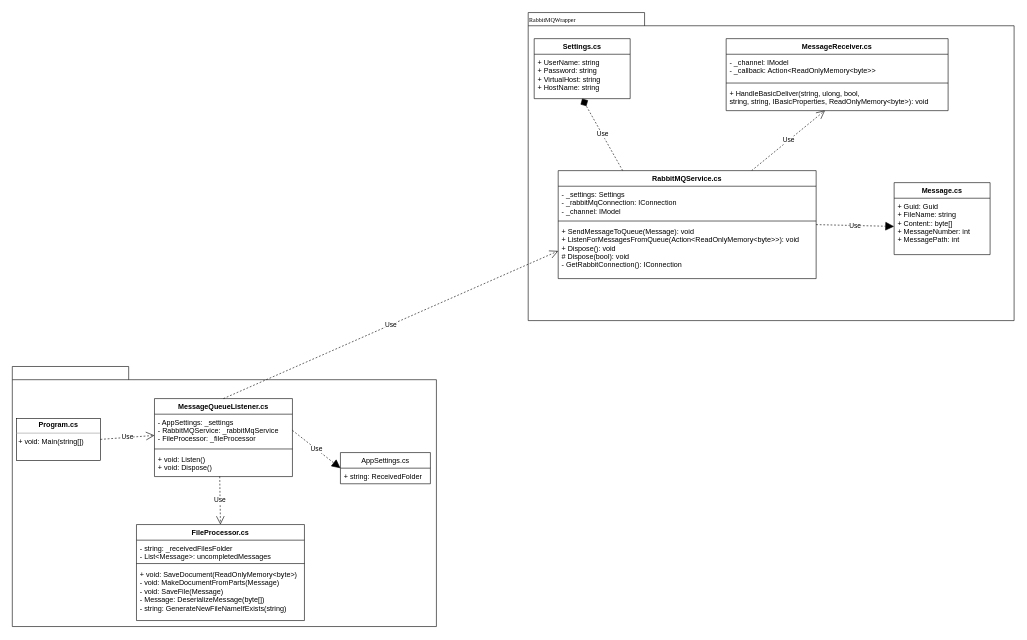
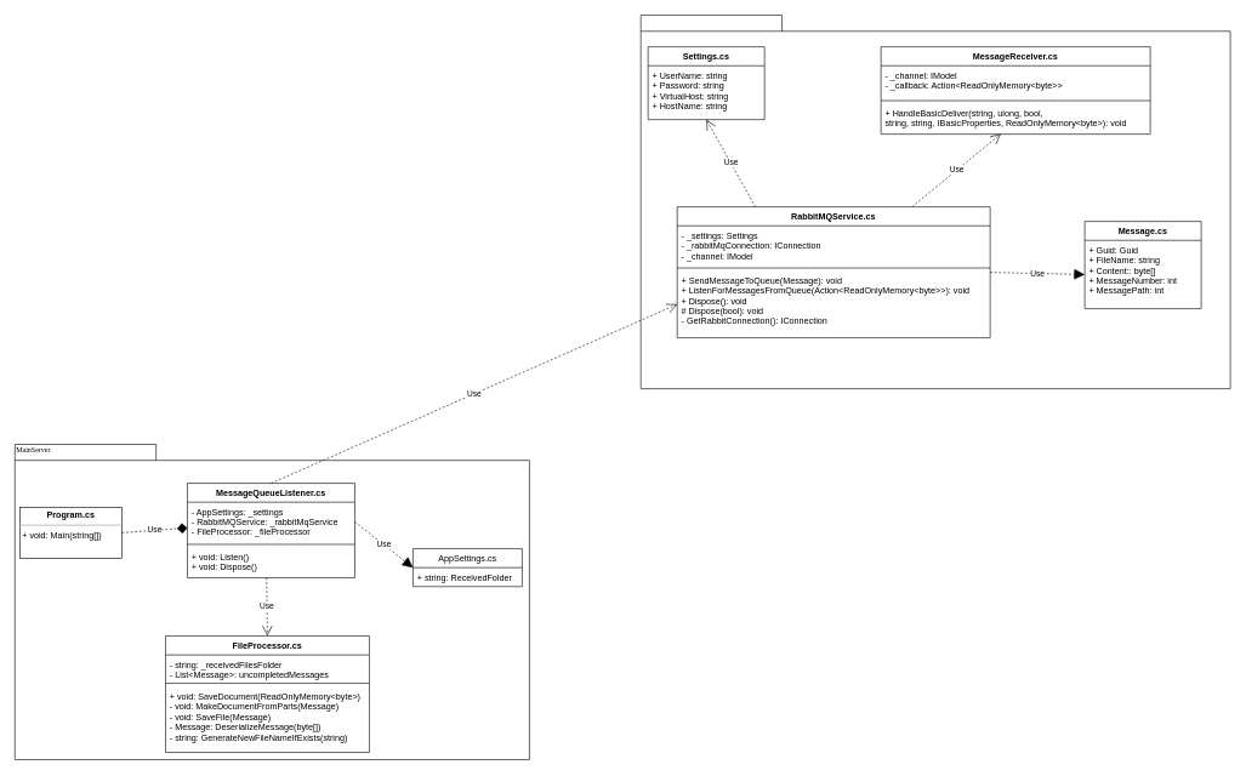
- <mxCell id="9" value="RabbitMQWrapper" style="text;html=1;align=left;verticalAlign=top;spacingTop=-4;fontSize=10;fontFamily=Verdana" vertex="1" parent="1"><mxGeometry x="880" y="23.5" width="130" height="20" as="geometry" /></mxCell>
- <mxCell id="10" value="Use" style="endArrow=diamond;endSize=12;dashed=1;html=1;exitX=0.25;exitY=0;exitDx=0;exitDy=0;entryX=0.5;entryY=1;entryDx=0;entryDy=0;" edge="1" parent="1" source="25" target="23"><mxGeometry width="160" relative="1" as="geometry"><mxPoint x="1100" y="253.5" as="sourcePoint" /><mxPoint x="1260" y="253.5" as="targetPoint" /></mxGeometry></mxCell>
+ <mxCell id="10" value="Use" style="endArrow=open;endSize=12;dashed=1;html=1;exitX=0.25;exitY=0;exitDx=0;exitDy=0;entryX=0.5;entryY=1;entryDx=0;entryDy=0;" edge="1" parent="1" source="25" target="23"><mxGeometry width="160" relative="1" as="geometry"><mxPoint x="1100" y="253.5" as="sourcePoint" /><mxPoint x="1260" y="253.5" as="targetPoint" /></mxGeometry></mxCell>
+ <mxCell id="3" value="MainServer" style="text;html=1;align=left;verticalAlign=top;spacingTop=-4;fontSize=10;fontFamily=Verdana" parent="1" vertex="1"><mxGeometry x="20" y="610" width="130" height="20" as="geometry" /></mxCell>
- <mxCell id="5" value="Use" style="endArrow=open;endSize=12;dashed=1;html=1;exitX=1;exitY=0.5;exitDx=0;exitDy=0;" edge="1" parent="1" source="4" target="14"><mxGeometry width="160" relative="1" as="geometry"><mxPoint x="177" y="773.5" as="sourcePoint" /><mxPoint x="287" y="773.5" as="targetPoint" /></mxGeometry></mxCell>
+ <mxCell id="5" value="Use" style="endArrow=diamond;endSize=12;dashed=1;html=1;exitX=1;exitY=0.5;exitDx=0;exitDy=0;" edge="1" parent="1" source="4" target="14"><mxGeometry width="160" relative="1" as="geometry"><mxPoint x="177" y="773.5" as="sourcePoint" /><mxPoint x="287" y="773.5" as="targetPoint" /></mxGeometry></mxCell>
